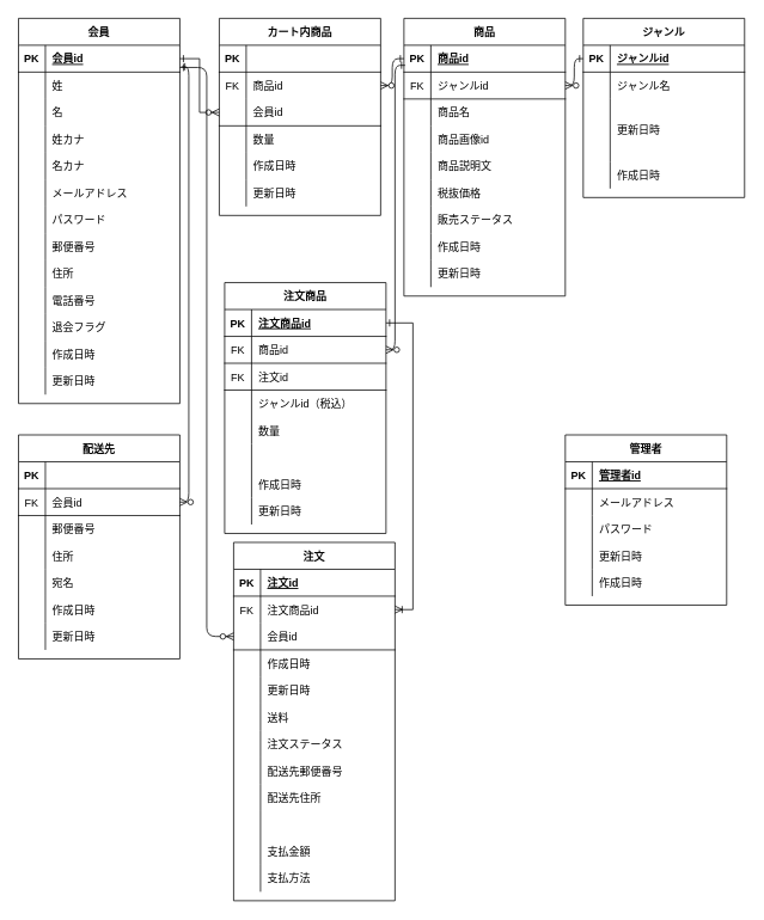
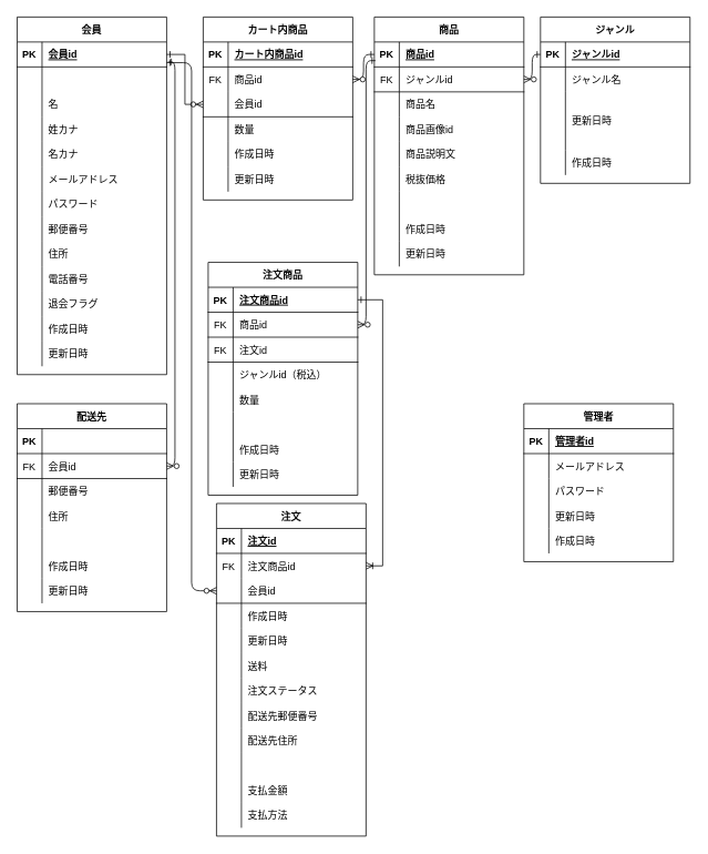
+ <mxCell id="159" value="カート内商品id" style="shape=partialRectangle;connectable=0;fillColor=none;top=0;left=0;bottom=0;right=0;align=left;spacingLeft=6;fontStyle=5;overflow=hidden;" parent="157" vertex="1"><mxGeometry x="30" width="150" height="30" as="geometry" /></mxCell>
- <mxCell id="8" value="姓" style="shape=partialRectangle;connectable=0;fillColor=none;top=0;left=0;bottom=0;right=0;align=left;spacingLeft=6;overflow=hidden;" parent="6" vertex="1"><mxGeometry x="30" width="150" height="30" as="geometry" /></mxCell>
- <mxCell id="149" value="販売ステータス" style="shape=partialRectangle;connectable=0;fillColor=none;top=0;left=0;bottom=0;right=0;align=left;spacingLeft=6;overflow=hidden;" parent="147" vertex="1"><mxGeometry x="30" width="150" height="30" as="geometry" /></mxCell>
- <mxCell id="56" value="宛名" style="shape=partialRectangle;connectable=0;fillColor=none;top=0;left=0;bottom=0;right=0;align=left;spacingLeft=6;overflow=hidden;" parent="54" vertex="1"><mxGeometry x="30" width="150" height="30" as="geometry" /></mxCell>
